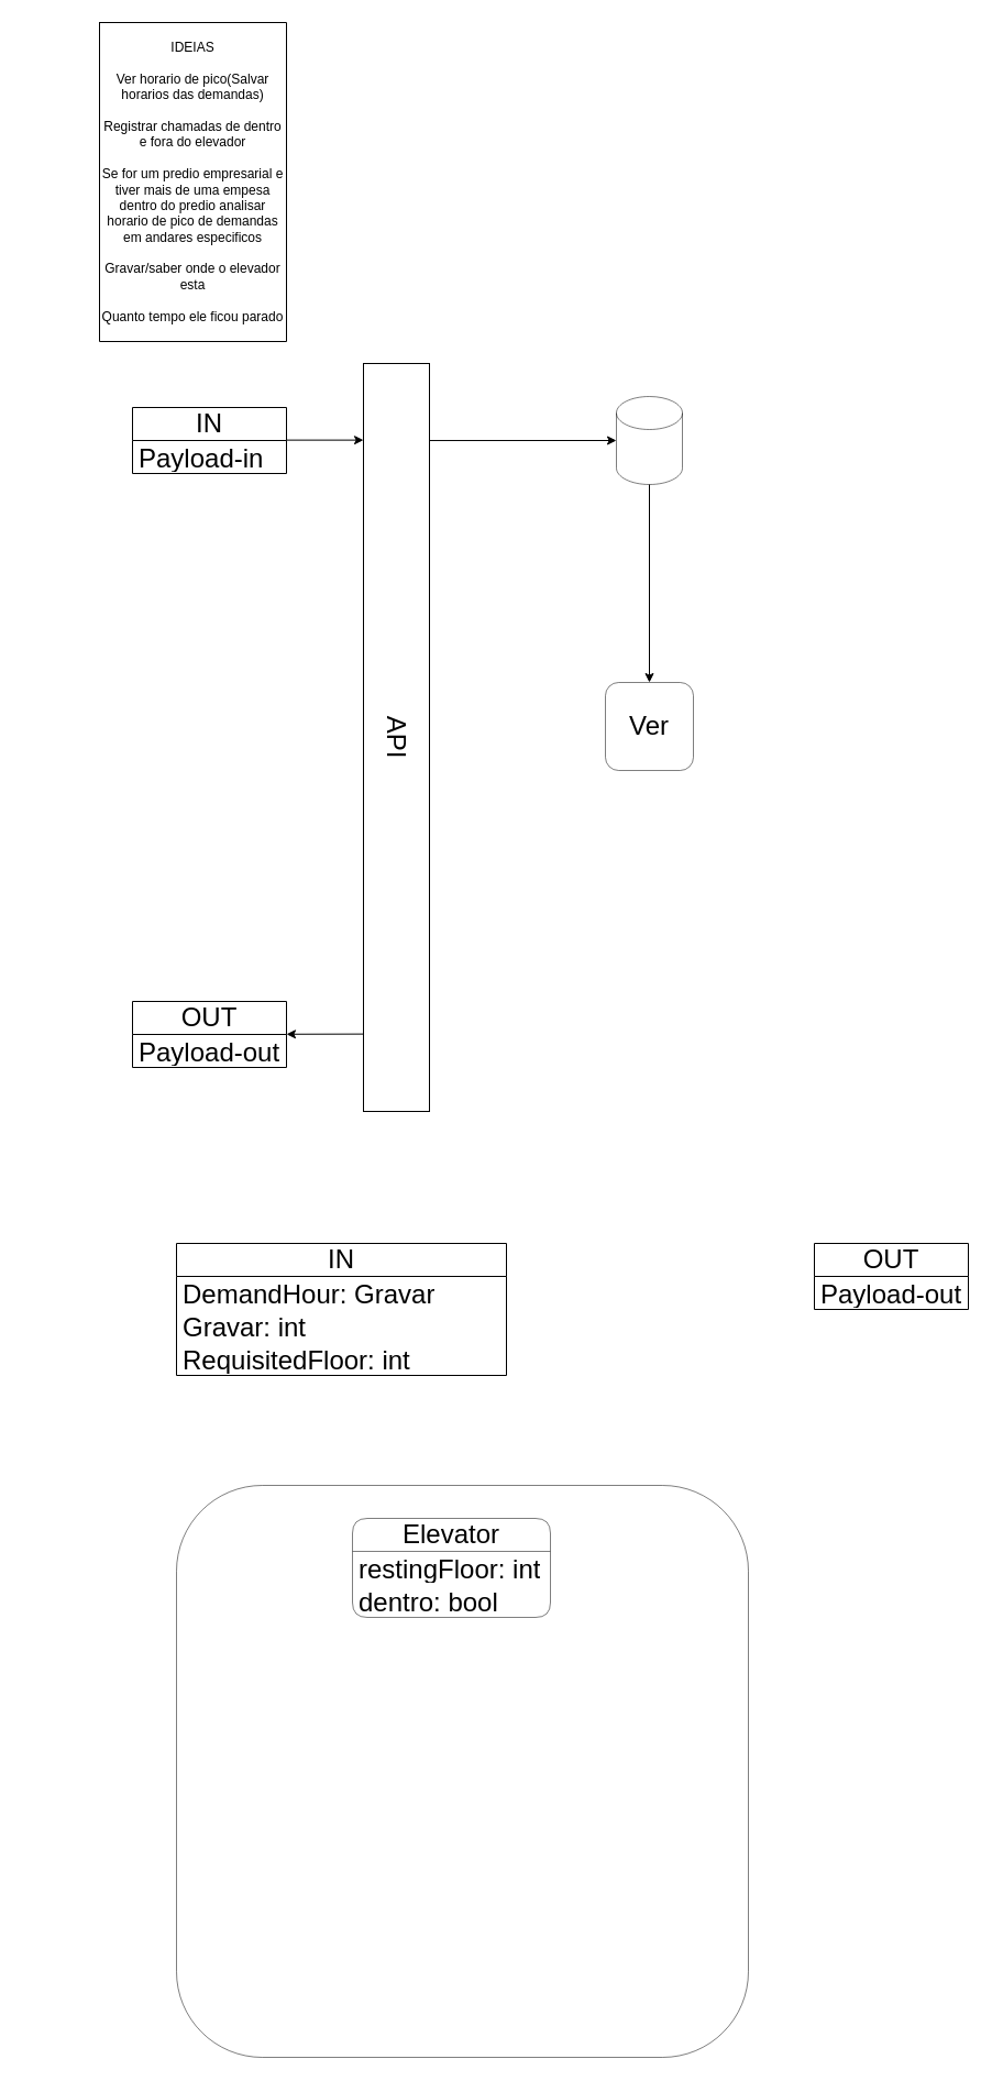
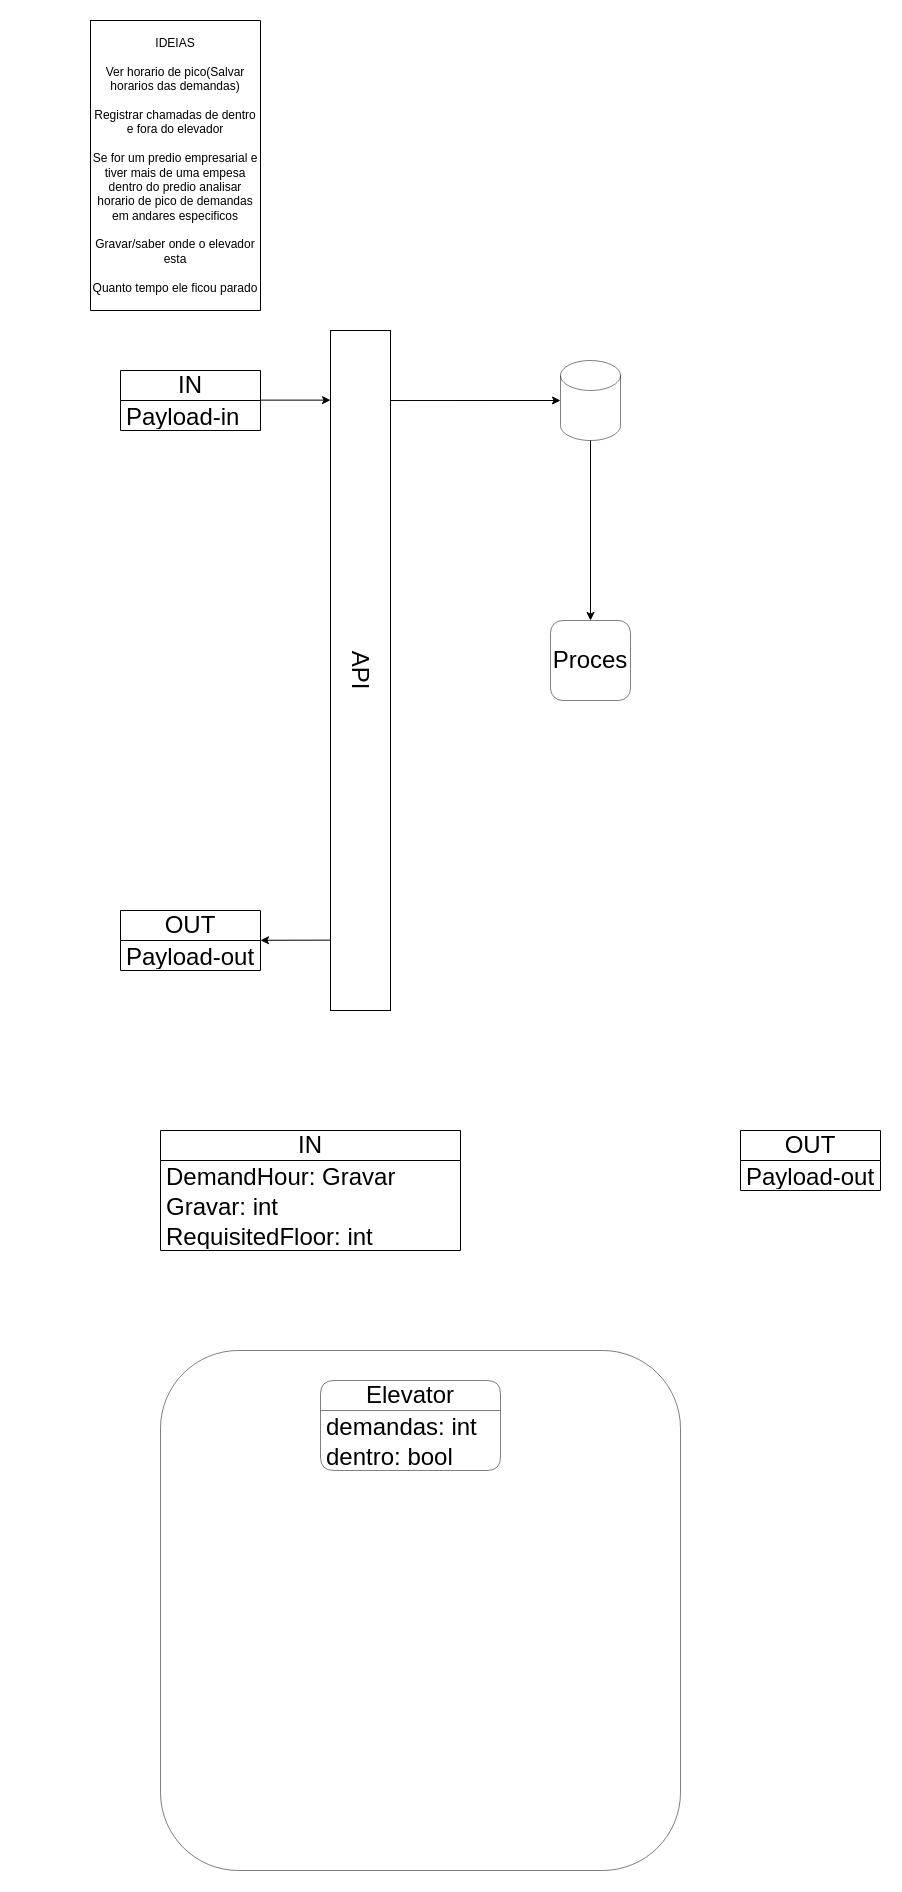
- <mxCell id="25" value="Ver" style="whiteSpace=wrap;html=1;aspect=fixed;rounded=1;shadow=0;glass=0;sketch=0;fontSize=24;fillColor=none;opacity=50;" parent="1" vertex="1"><mxGeometry x="550" y="620" width="80" height="80" as="geometry" /></mxCell>
+ <mxCell id="25" value="Proces" style="whiteSpace=wrap;html=1;aspect=fixed;rounded=1;shadow=0;glass=0;sketch=0;fontSize=24;fillColor=none;opacity=50;" parent="1" vertex="1"><mxGeometry x="550" y="620" width="80" height="80" as="geometry" /></mxCell>
- <mxCell id="20" value="restingFloor: int" style="text;strokeColor=none;fillColor=none;align=left;verticalAlign=middle;spacingLeft=4;spacingRight=4;overflow=hidden;points=[[0,0.5],[1,0.5]];portConstraint=eastwest;rotatable=0;whiteSpace=wrap;html=1;rounded=1;shadow=0;glass=0;sketch=0;fontSize=24;opacity=50;" parent="19" vertex="1"><mxGeometry y="30" width="180" height="30" as="geometry" /></mxCell>
+ <mxCell id="20" value="demandas: int" style="text;strokeColor=none;fillColor=none;align=left;verticalAlign=middle;spacingLeft=4;spacingRight=4;overflow=hidden;points=[[0,0.5],[1,0.5]];portConstraint=eastwest;rotatable=0;whiteSpace=wrap;html=1;rounded=1;shadow=0;glass=0;sketch=0;fontSize=24;opacity=50;" parent="19" vertex="1"><mxGeometry y="30" width="180" height="30" as="geometry" /></mxCell>
